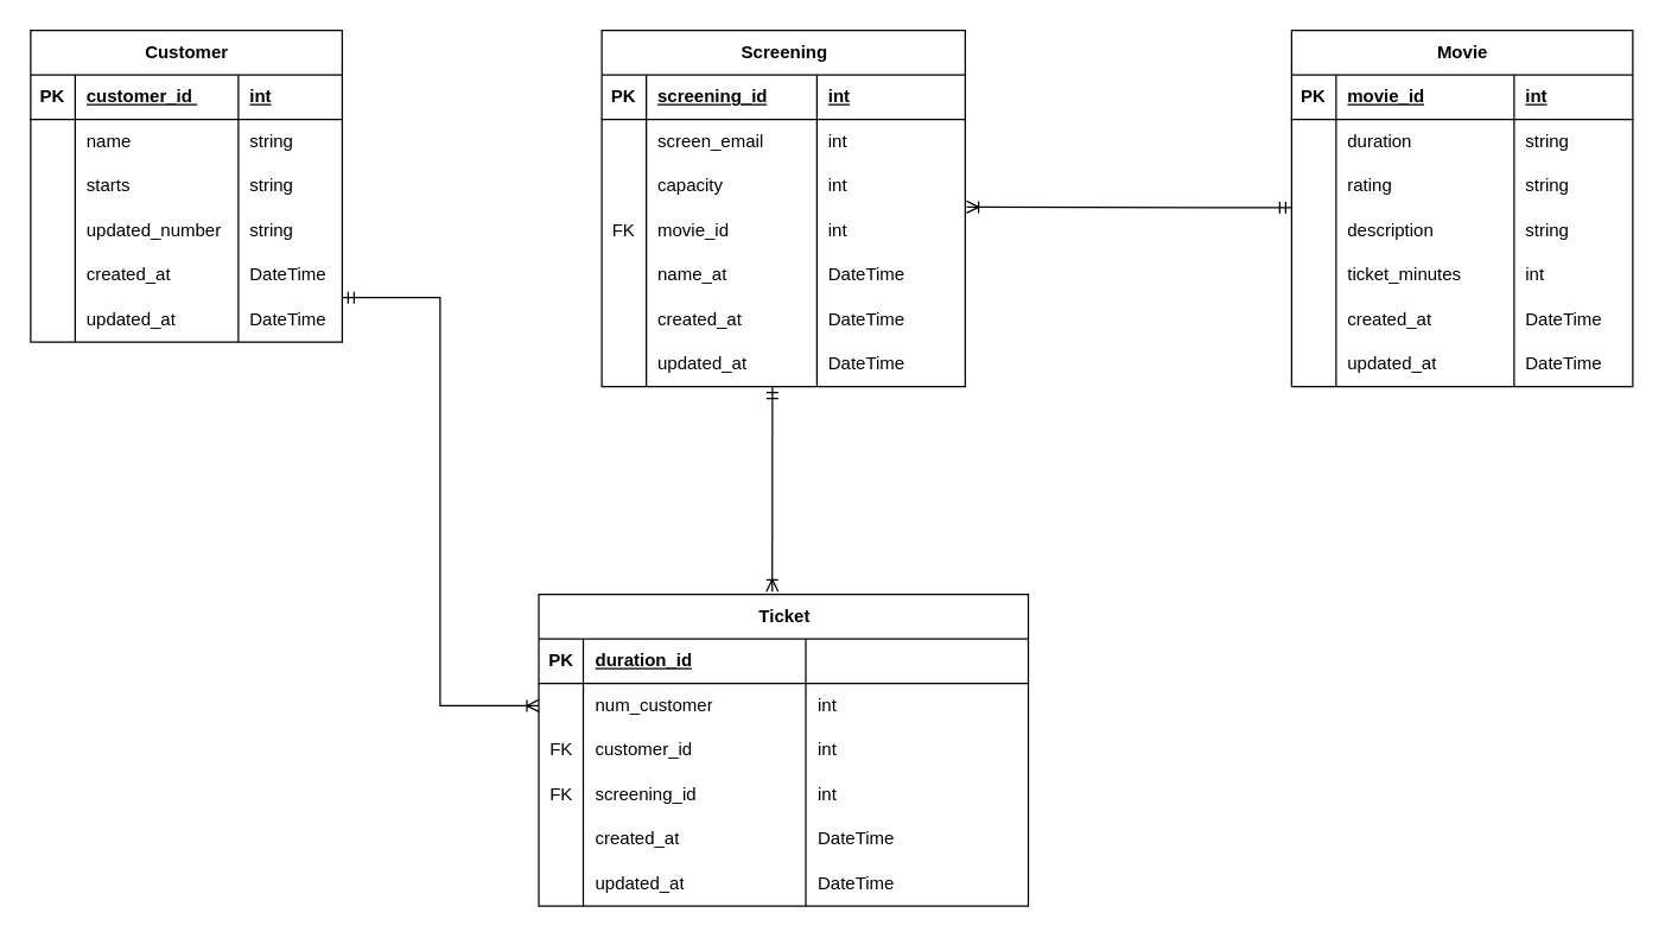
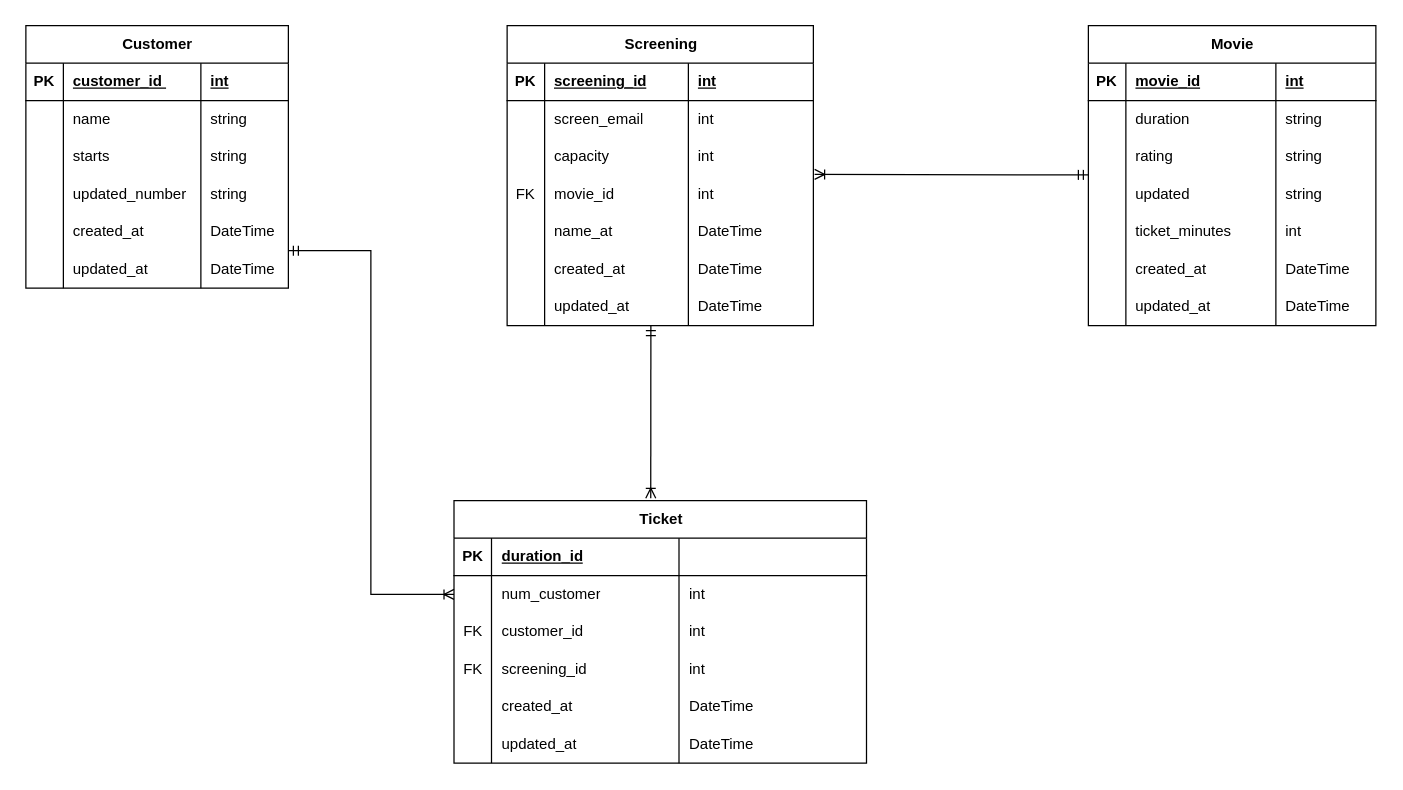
- <mxCell id="96" value="description" style="shape=partialRectangle;connectable=0;fillColor=none;top=0;left=0;bottom=0;right=0;align=left;spacingLeft=6;overflow=hidden;whiteSpace=wrap;html=1;" vertex="1" parent="94"><mxGeometry x="30" width="120" height="30" as="geometry"><mxRectangle width="120" height="30" as="alternateBounds" /></mxGeometry></mxCell>
+ <mxCell id="96" value="updated" style="shape=partialRectangle;connectable=0;fillColor=none;top=0;left=0;bottom=0;right=0;align=left;spacingLeft=6;overflow=hidden;whiteSpace=wrap;html=1;" vertex="1" parent="94"><mxGeometry x="30" width="120" height="30" as="geometry"><mxRectangle width="120" height="30" as="alternateBounds" /></mxGeometry></mxCell>
